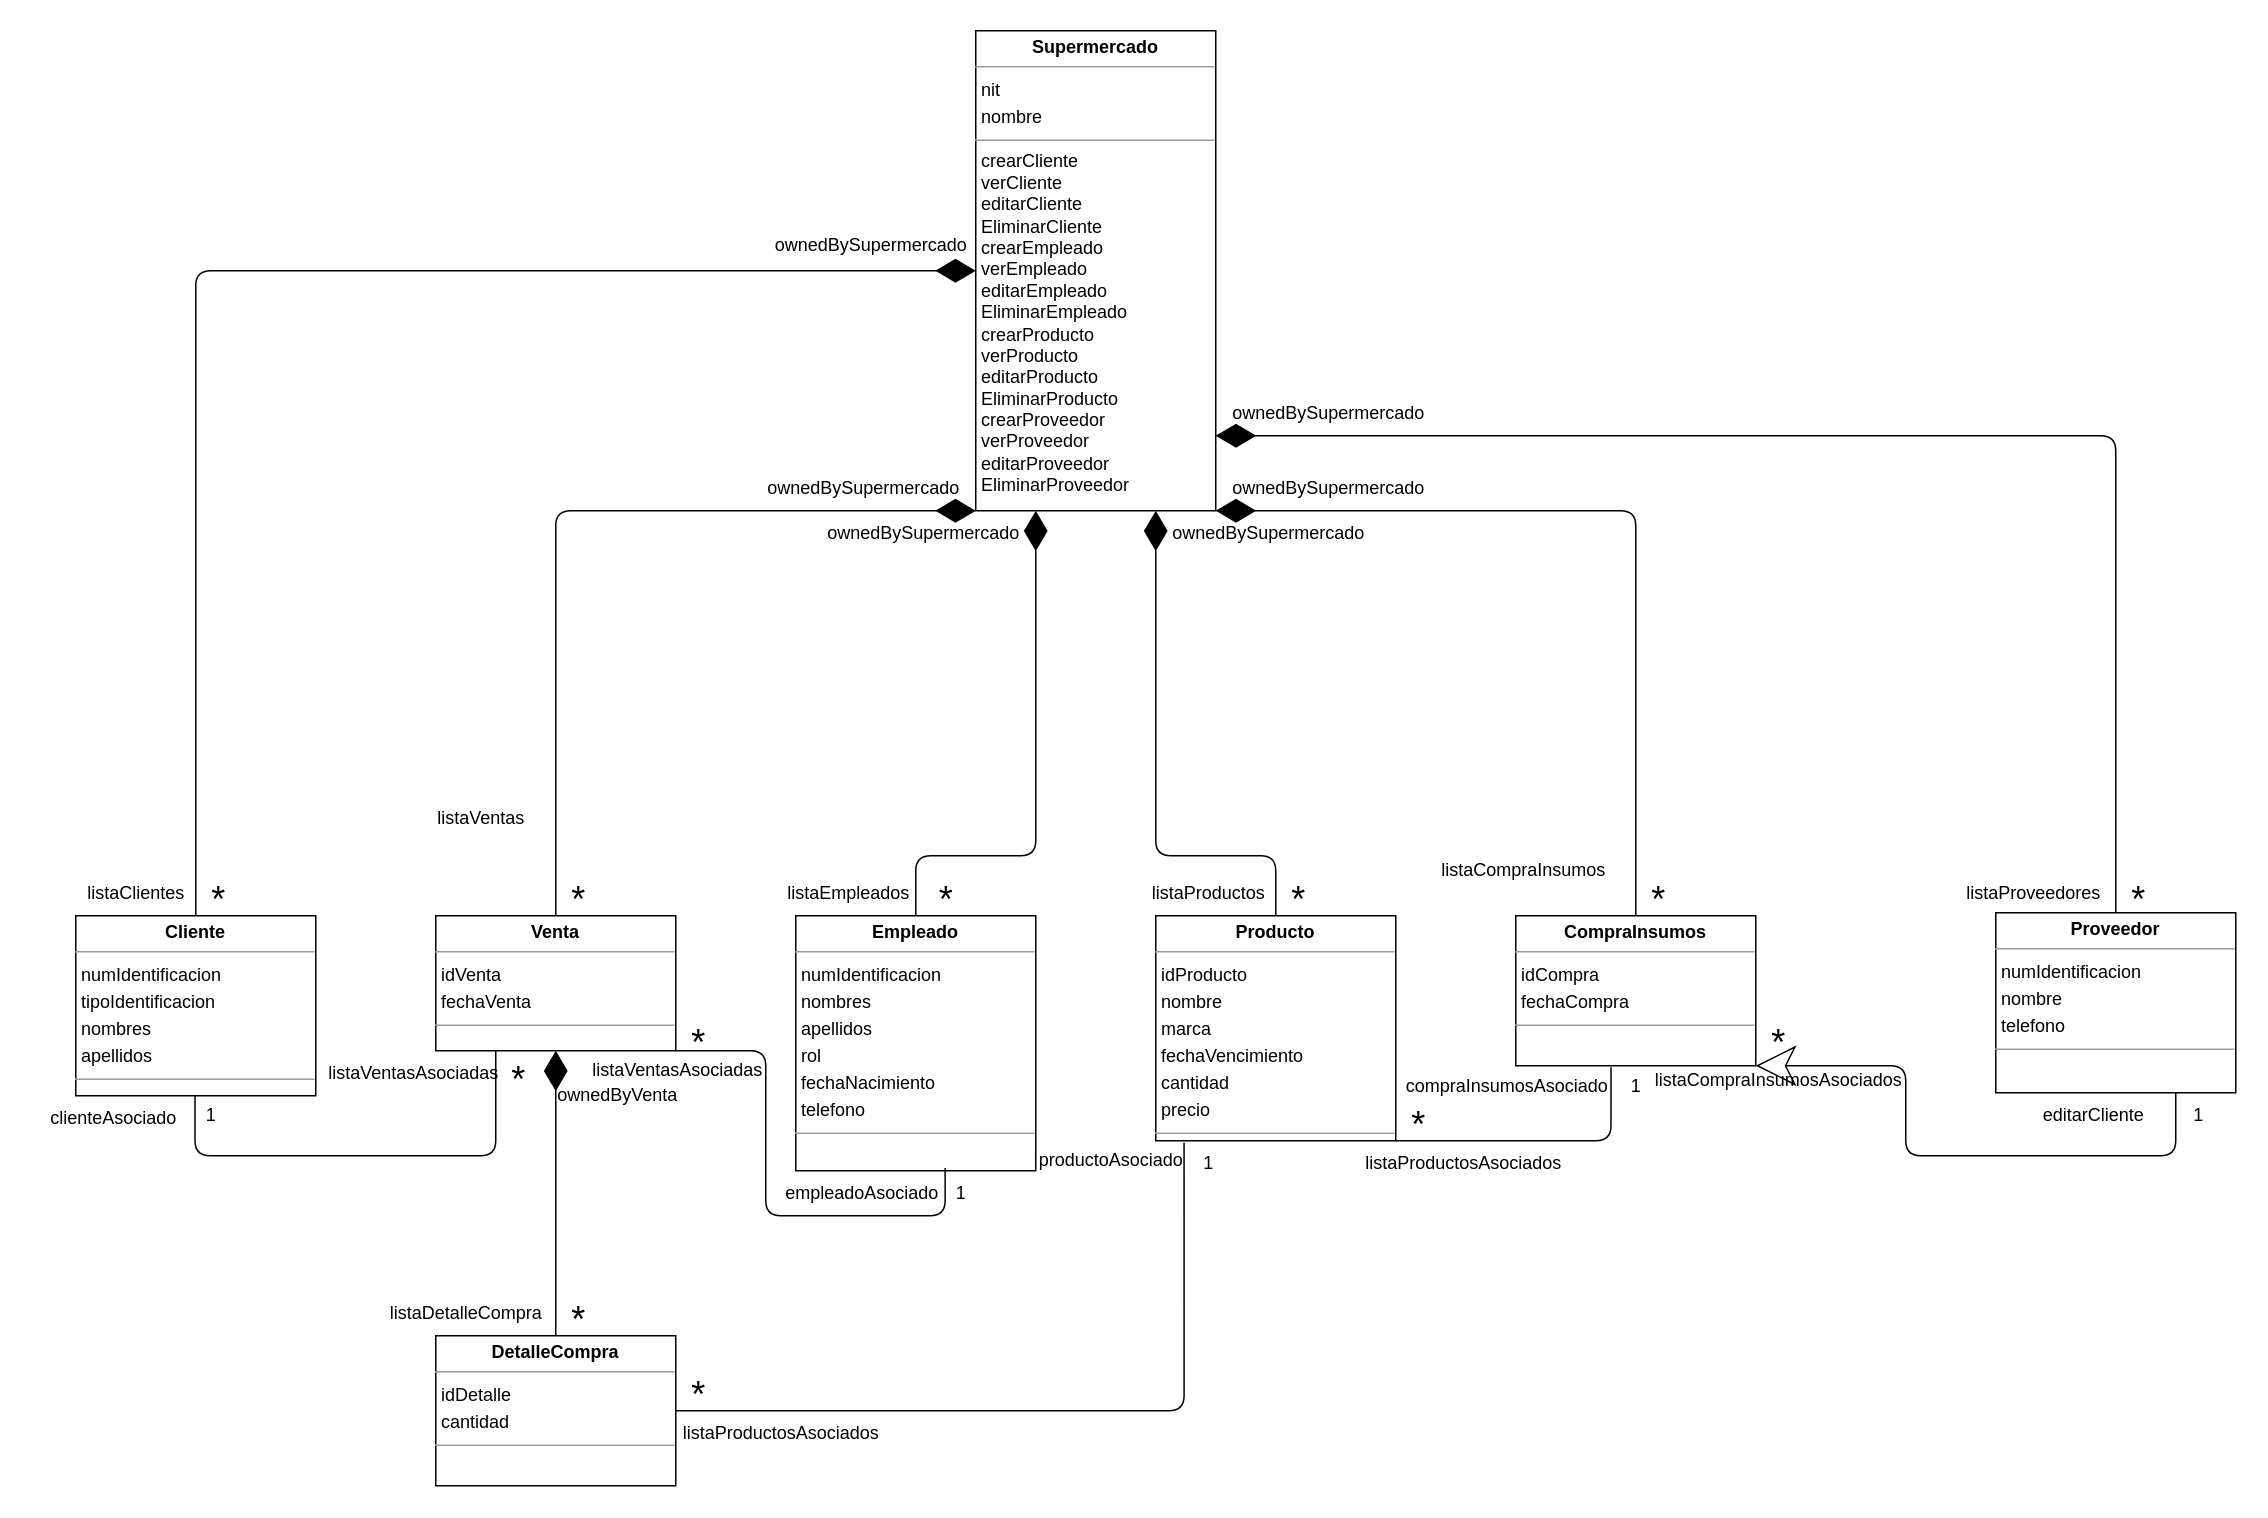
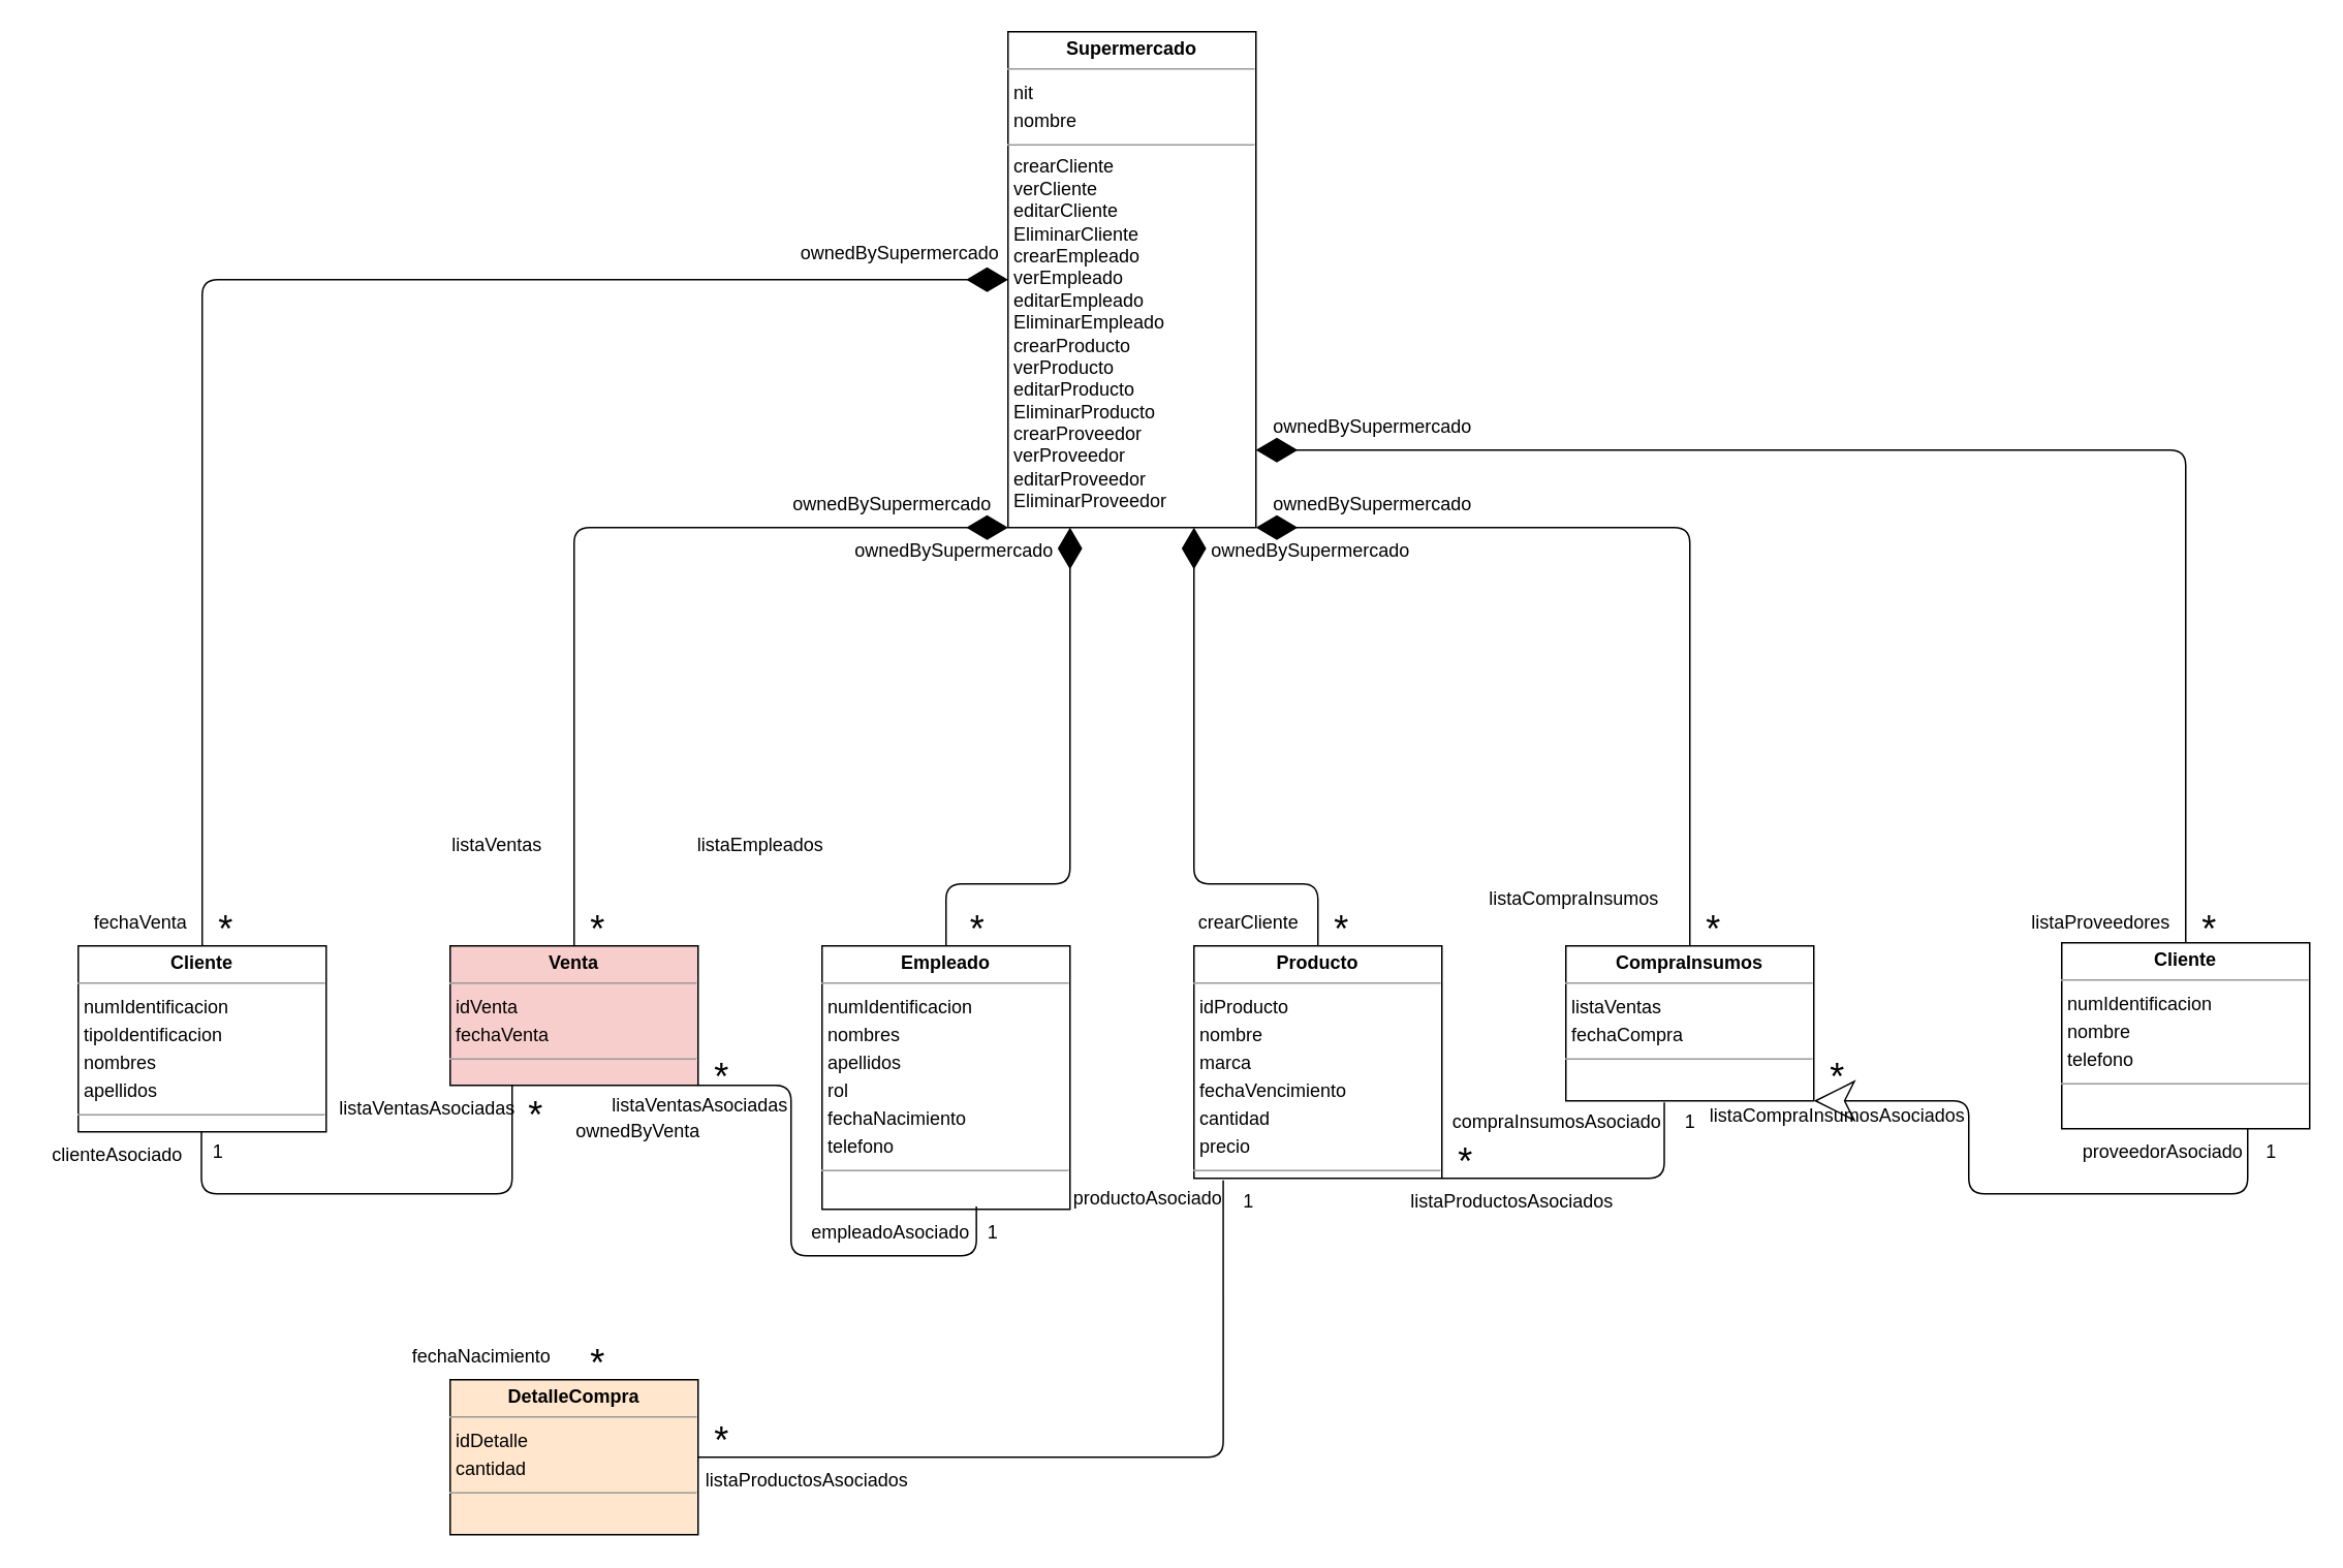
- <mxCell id="46" value="listaClientes" style="text;html=1;align=center;verticalAlign=middle;resizable=0;points=[];autosize=1;strokeColor=none;fillColor=none;" vertex="1" parent="1"><mxGeometry x="45" y="580" width="90" height="30" as="geometry" /></mxCell>
+ <mxCell id="46" value="fechaVenta" style="text;html=1;align=center;verticalAlign=middle;resizable=0;points=[];autosize=1;strokeColor=none;fillColor=none;" vertex="1" parent="1"><mxGeometry x="45" y="580" width="90" height="30" as="geometry" /></mxCell>
- <mxCell id="48" value="listaEmpleados" style="text;html=1;align=center;verticalAlign=middle;resizable=0;points=[];autosize=1;strokeColor=none;fillColor=none;" vertex="1" parent="1"><mxGeometry x="515" y="580" width="100" height="30" as="geometry" /></mxCell>
+ <mxCell id="48" value="listaEmpleados" style="text;html=1;align=center;verticalAlign=middle;resizable=0;points=[];autosize=1;strokeColor=none;fillColor=none;" vertex="1" parent="1"><mxGeometry x="440" y="530" width="100" height="30" as="geometry" /></mxCell>
- <mxCell id="49" value="listaProductos" style="text;html=1;align=center;verticalAlign=middle;resizable=0;points=[];autosize=1;strokeColor=none;fillColor=none;" vertex="1" parent="1"><mxGeometry x="755" y="580" width="100" height="30" as="geometry" /></mxCell>
+ <mxCell id="49" value="crearCliente" style="text;html=1;align=center;verticalAlign=middle;resizable=0;points=[];autosize=1;strokeColor=none;fillColor=none;" vertex="1" parent="1"><mxGeometry x="755" y="580" width="100" height="30" as="geometry" /></mxCell>
- <mxCell id="6" value="&lt;p style=&quot;margin:0px;margin-top:4px;text-align:center;&quot;&gt;&lt;b&gt;CompraInsumos&lt;/b&gt;&lt;/p&gt;&lt;hr size=&quot;1&quot;&gt;&lt;p style=&quot;margin: 0px 0px 0px 4px; line-height: 150%;&quot;&gt;idCompra&lt;/p&gt;&lt;p style=&quot;margin: 0px 0px 0px 4px; line-height: 150%;&quot;&gt;fechaCompra&lt;/p&gt;&lt;hr size=&quot;1&quot;&gt;&lt;p style=&quot;margin:0px;margin-left:4px;&quot;&gt;&lt;br&gt;&lt;/p&gt;" style="verticalAlign=top;align=left;overflow=fill;fontSize=12;fontFamily=Helvetica;html=1;whiteSpace=wrap;" vertex="1" parent="1"><mxGeometry x="1010" y="610" width="160" height="100" as="geometry" /></mxCell>
+ <mxCell id="6" value="&lt;p style=&quot;margin:0px;margin-top:4px;text-align:center;&quot;&gt;&lt;b&gt;CompraInsumos&lt;/b&gt;&lt;/p&gt;&lt;hr size=&quot;1&quot;&gt;&lt;p style=&quot;margin: 0px 0px 0px 4px; line-height: 150%;&quot;&gt;listaVentas&lt;/p&gt;&lt;p style=&quot;margin: 0px 0px 0px 4px; line-height: 150%;&quot;&gt;fechaCompra&lt;/p&gt;&lt;hr size=&quot;1&quot;&gt;&lt;p style=&quot;margin:0px;margin-left:4px;&quot;&gt;&lt;br&gt;&lt;/p&gt;" style="verticalAlign=top;align=left;overflow=fill;fontSize=12;fontFamily=Helvetica;html=1;whiteSpace=wrap;" vertex="1" parent="1"><mxGeometry x="1010" y="610" width="160" height="100" as="geometry" /></mxCell>
- <mxCell id="7" value="&lt;p style=&quot;margin:0px;margin-top:4px;text-align:center;&quot;&gt;&lt;b&gt;Proveedor&lt;/b&gt;&lt;/p&gt;&lt;hr size=&quot;1&quot;&gt;&lt;p style=&quot;margin: 0px 0px 0px 4px; line-height: 150%;&quot;&gt;numIdentificacion&lt;/p&gt;&lt;p style=&quot;margin: 0px 0px 0px 4px; line-height: 150%;&quot;&gt;nombre&lt;/p&gt;&lt;p style=&quot;margin: 0px 0px 0px 4px; line-height: 150%;&quot;&gt;telefono&lt;/p&gt;&lt;hr size=&quot;1&quot;&gt;&lt;p style=&quot;margin:0px;margin-left:4px;&quot;&gt;&lt;br&gt;&lt;/p&gt;" style="verticalAlign=top;align=left;overflow=fill;fontSize=12;fontFamily=Helvetica;html=1;whiteSpace=wrap;" vertex="1" parent="1"><mxGeometry x="1330" y="608" width="160" height="120" as="geometry" /></mxCell>
+ <mxCell id="7" value="&lt;p style=&quot;margin:0px;margin-top:4px;text-align:center;&quot;&gt;&lt;b&gt;Cliente&lt;/b&gt;&lt;/p&gt;&lt;hr size=&quot;1&quot;&gt;&lt;p style=&quot;margin: 0px 0px 0px 4px; line-height: 150%;&quot;&gt;numIdentificacion&lt;/p&gt;&lt;p style=&quot;margin: 0px 0px 0px 4px; line-height: 150%;&quot;&gt;nombre&lt;/p&gt;&lt;p style=&quot;margin: 0px 0px 0px 4px; line-height: 150%;&quot;&gt;telefono&lt;/p&gt;&lt;hr size=&quot;1&quot;&gt;&lt;p style=&quot;margin:0px;margin-left:4px;&quot;&gt;&lt;br&gt;&lt;/p&gt;" style="verticalAlign=top;align=left;overflow=fill;fontSize=12;fontFamily=Helvetica;html=1;whiteSpace=wrap;" vertex="1" parent="1"><mxGeometry x="1330" y="608" width="160" height="120" as="geometry" /></mxCell>
- <mxCell id="3" value="&lt;p style=&quot;margin:0px;margin-top:4px;text-align:center;&quot;&gt;&lt;b&gt;Venta&lt;/b&gt;&lt;/p&gt;&lt;hr size=&quot;1&quot;&gt;&lt;p style=&quot;margin: 0px 0px 0px 4px; line-height: 150%;&quot;&gt;idVenta&lt;/p&gt;&lt;p style=&quot;margin: 0px 0px 0px 4px; line-height: 150%;&quot;&gt;fechaVenta&lt;/p&gt;&lt;hr size=&quot;1&quot;&gt;&lt;p style=&quot;margin:0px;margin-left:4px;&quot;&gt;&lt;br&gt;&lt;/p&gt;" style="verticalAlign=top;align=left;overflow=fill;fontSize=12;fontFamily=Helvetica;html=1;whiteSpace=wrap;" vertex="1" parent="1"><mxGeometry x="290" y="610" width="160" height="90" as="geometry" /></mxCell>
+ <mxCell id="3" value="&lt;p style=&quot;margin:0px;margin-top:4px;text-align:center;&quot;&gt;&lt;b&gt;Venta&lt;/b&gt;&lt;/p&gt;&lt;hr size=&quot;1&quot;&gt;&lt;p style=&quot;margin: 0px 0px 0px 4px; line-height: 150%;&quot;&gt;idVenta&lt;/p&gt;&lt;p style=&quot;margin: 0px 0px 0px 4px; line-height: 150%;&quot;&gt;fechaVenta&lt;/p&gt;&lt;hr size=&quot;1&quot;&gt;&lt;p style=&quot;margin:0px;margin-left:4px;&quot;&gt;&lt;br&gt;&lt;/p&gt;" style="verticalAlign=top;align=left;overflow=fill;fontSize=12;fontFamily=Helvetica;html=1;whiteSpace=wrap;fillColor=#f8cecc;" vertex="1" parent="1"><mxGeometry x="290" y="610" width="160" height="90" as="geometry" /></mxCell>
- <mxCell id="62" value="editarCliente" style="text;html=1;align=center;verticalAlign=middle;resizable=0;points=[];autosize=1;strokeColor=none;fillColor=none;" vertex="1" parent="1"><mxGeometry x="1330" y="728" width="130" height="30" as="geometry" /></mxCell>
+ <mxCell id="62" value="proveedorAsociado" style="text;html=1;align=center;verticalAlign=middle;resizable=0;points=[];autosize=1;strokeColor=none;fillColor=none;" vertex="1" parent="1"><mxGeometry x="1330" y="728" width="130" height="30" as="geometry" /></mxCell>
- <mxCell id="9" value="" style="endArrow=diamondThin;endFill=1;endSize=24;html=1;rounded=0;entryX=0.5;entryY=1;entryDx=0;entryDy=0;exitX=0.5;exitY=0;exitDx=0;exitDy=0;" edge="1" parent="1" source="8" target="3"><mxGeometry width="160" relative="1" as="geometry"><mxPoint x="420" y="860" as="sourcePoint" /><mxPoint x="580" y="860" as="targetPoint" /></mxGeometry></mxCell>
- <mxCell id="52" value="listaDetalleCompra" style="text;html=1;align=center;verticalAlign=middle;resizable=0;points=[];autosize=1;strokeColor=none;fillColor=none;" vertex="1" parent="1"><mxGeometry x="250" y="860" width="120" height="30" as="geometry" /></mxCell>
+ <mxCell id="52" value="fechaNacimiento" style="text;html=1;align=center;verticalAlign=middle;resizable=0;points=[];autosize=1;strokeColor=none;fillColor=none;" vertex="1" parent="1"><mxGeometry x="250" y="860" width="120" height="30" as="geometry" /></mxCell>
- <mxCell id="8" value="&lt;p style=&quot;margin:0px;margin-top:4px;text-align:center;&quot;&gt;&lt;b&gt;DetalleCompra&lt;/b&gt;&lt;/p&gt;&lt;hr size=&quot;1&quot;&gt;&lt;p style=&quot;margin: 0px 0px 0px 4px; line-height: 150%;&quot;&gt;idDetalle&lt;/p&gt;&lt;p style=&quot;margin: 0px 0px 0px 4px; line-height: 150%;&quot;&gt;cantidad&lt;/p&gt;&lt;hr size=&quot;1&quot;&gt;&lt;p style=&quot;margin:0px;margin-left:4px;&quot;&gt;&lt;br&gt;&lt;/p&gt;" style="verticalAlign=top;align=left;overflow=fill;fontSize=12;fontFamily=Helvetica;html=1;whiteSpace=wrap;" vertex="1" parent="1"><mxGeometry x="290" y="890" width="160" height="100" as="geometry" /></mxCell>
+ <mxCell id="8" value="&lt;p style=&quot;margin:0px;margin-top:4px;text-align:center;&quot;&gt;&lt;b&gt;DetalleCompra&lt;/b&gt;&lt;/p&gt;&lt;hr size=&quot;1&quot;&gt;&lt;p style=&quot;margin: 0px 0px 0px 4px; line-height: 150%;&quot;&gt;idDetalle&lt;/p&gt;&lt;p style=&quot;margin: 0px 0px 0px 4px; line-height: 150%;&quot;&gt;cantidad&lt;/p&gt;&lt;hr size=&quot;1&quot;&gt;&lt;p style=&quot;margin:0px;margin-left:4px;&quot;&gt;&lt;br&gt;&lt;/p&gt;" style="verticalAlign=top;align=left;overflow=fill;fontSize=12;fontFamily=Helvetica;html=1;whiteSpace=wrap;fillColor=#ffe6cc;" vertex="1" parent="1"><mxGeometry x="290" y="890" width="160" height="100" as="geometry" /></mxCell>
